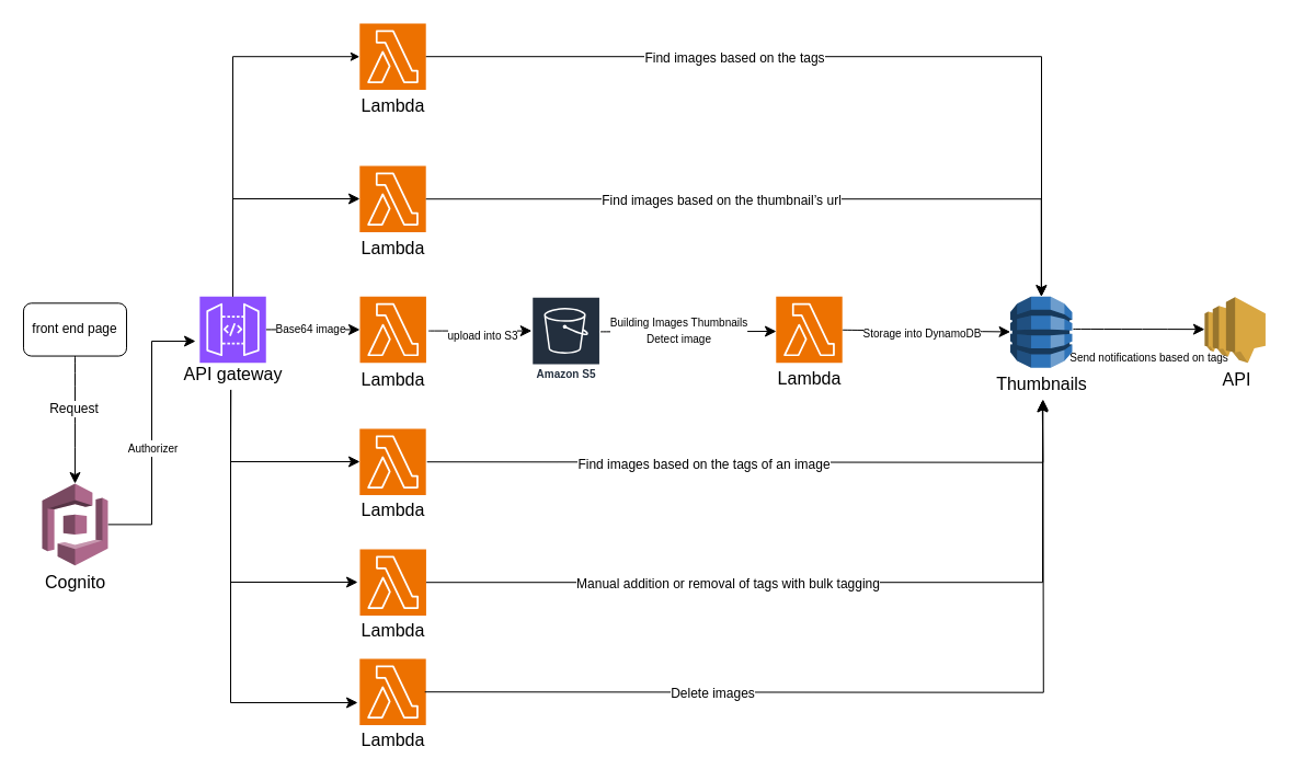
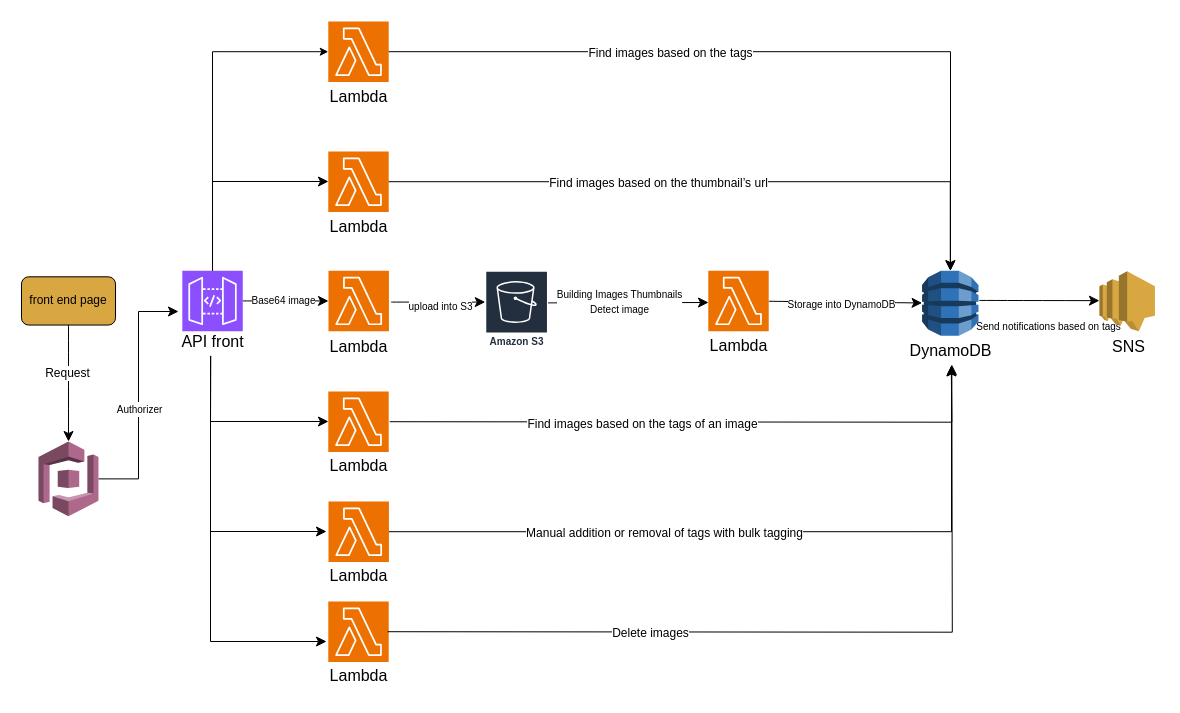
- <mxCell id="21" value="front end page" style="rounded=1;whiteSpace=wrap;html=1;container=0;" vertex="1" parent="1"><mxGeometry x="20.97" y="276.314" width="94.054" height="48.247" as="geometry" /></mxCell>
+ <mxCell id="21" value="front end page" style="rounded=1;whiteSpace=wrap;html=1;container=0;fillColor=#d9a741;" vertex="1" parent="1"><mxGeometry x="20.97" y="276.314" width="94.054" height="48.247" as="geometry" /></mxCell>
- <mxCell id="11" value="API gateway" style="text;html=1;align=center;verticalAlign=middle;resizable=0;points=[];autosize=1;strokeColor=none;fillColor=none;fontSize=16;container=0;" parent="1" vertex="1"><mxGeometry x="157.039" y="325.699" width="110" height="30" as="geometry" /></mxCell>
+ <mxCell id="11" value="API front" style="text;html=1;align=center;verticalAlign=middle;resizable=0;points=[];autosize=1;strokeColor=none;fillColor=none;fontSize=16;container=0;" parent="1" vertex="1"><mxGeometry x="157.039" y="325.699" width="110" height="30" as="geometry" /></mxCell>
- <mxCell id="14" value="Amazon S5" style="sketch=0;outlineConnect=0;fontColor=#232F3E;gradientColor=none;strokeColor=#ffffff;fillColor=#232F3E;dashed=0;verticalLabelPosition=middle;verticalAlign=bottom;align=center;html=1;whiteSpace=wrap;fontSize=10;fontStyle=1;spacing=3;shape=mxgraph.aws4.productIcon;prIcon=mxgraph.aws4.s3;container=0;" parent="1" vertex="1"><mxGeometry x="484.757" y="270.216" width="62.703" height="80.412" as="geometry" /></mxCell>
+ <mxCell id="14" value="Amazon S3" style="sketch=0;outlineConnect=0;fontColor=#232F3E;gradientColor=none;strokeColor=#ffffff;fillColor=#232F3E;dashed=0;verticalLabelPosition=middle;verticalAlign=bottom;align=center;html=1;whiteSpace=wrap;fontSize=10;fontStyle=1;spacing=3;shape=mxgraph.aws4.productIcon;prIcon=mxgraph.aws4.s3;container=0;" parent="1" vertex="1"><mxGeometry x="484.757" y="270.216" width="62.703" height="80.412" as="geometry" /></mxCell>
- <mxCell id="45" value="API" style="text;html=1;align=center;verticalAlign=middle;resizable=0;points=[];autosize=1;strokeColor=none;fillColor=none;fontSize=16;" vertex="1" parent="43"><mxGeometry y="60.0" width="60" height="30" as="geometry" /></mxCell>
+ <mxCell id="45" value="SNS" style="text;html=1;align=center;verticalAlign=middle;resizable=0;points=[];autosize=1;strokeColor=none;fillColor=none;fontSize=16;" vertex="1" parent="43"><mxGeometry y="60.0" width="60" height="30" as="geometry" /></mxCell>
- <mxCell id="25" value="Thumbnails" style="text;html=1;align=center;verticalAlign=middle;resizable=0;points=[];autosize=1;strokeColor=none;fillColor=none;fontSize=16;container=0;" parent="1" vertex="1"><mxGeometry x="894.784" y="335.352" width="110" height="30" as="geometry" /></mxCell>
+ <mxCell id="25" value="DynamoDB" style="text;html=1;align=center;verticalAlign=middle;resizable=0;points=[];autosize=1;strokeColor=none;fillColor=none;fontSize=16;container=0;" parent="1" vertex="1"><mxGeometry x="894.784" y="335.352" width="110" height="30" as="geometry" /></mxCell>
- <mxCell id="34" value="Cognito" style="text;html=1;align=center;verticalAlign=middle;resizable=0;points=[];autosize=1;strokeColor=none;fillColor=none;fontSize=16;container=0;" parent="32" vertex="1"><mxGeometry y="74.784" width="80" height="30" as="geometry" /></mxCell>
